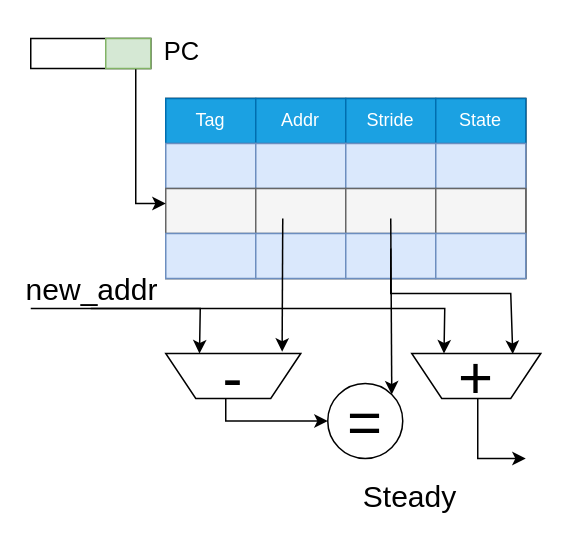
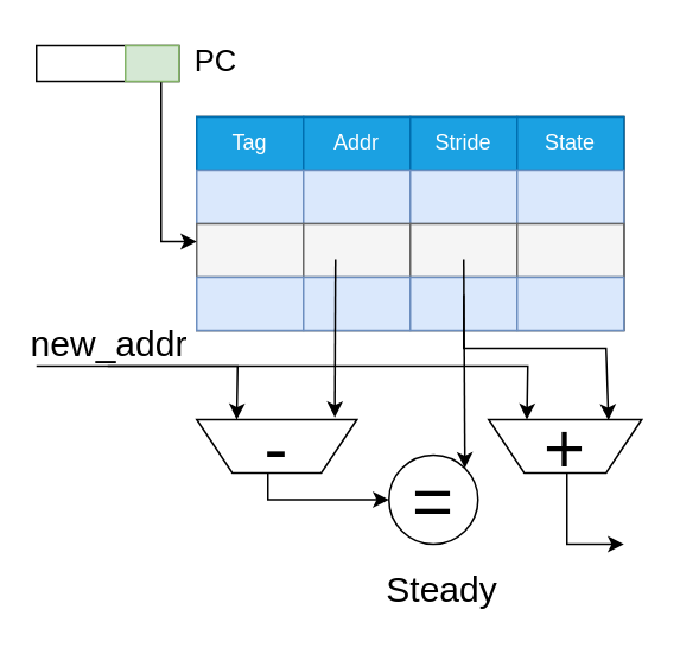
- <mxCell id="39" value="Steady" style="text;html=1;strokeColor=none;fillColor=none;align=center;verticalAlign=middle;whiteSpace=wrap;rounded=0;fontSize=20;" vertex="1" parent="1"><mxGeometry x="243" y="315" width="60" height="30" as="geometry" /></mxCell>
+ <mxCell id="39" value="Steady" style="text;html=1;strokeColor=none;fillColor=none;align=center;verticalAlign=middle;whiteSpace=wrap;rounded=0;fontSize=20;" vertex="1" parent="1"><mxGeometry x="218" y="315" width="60" height="30" as="geometry" /></mxCell>
